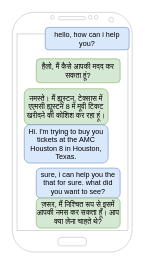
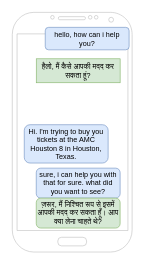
- <mxCell id="3" value="&lt;div&gt;हैलो, मैं कैसे आपकी मदद कर सकता हूं?&lt;/div&gt;" style="rounded=1;whiteSpace=wrap;html=1;fillColor=#d5e8d4;strokeColor=#82b366;" vertex="1" parent="1"><mxGeometry x="60" y="97.5" width="140" height="40" as="geometry" /></mxCell>
+ <mxCell id="3" value="&lt;div&gt;हैलो, मैं कैसे आपकी मदद कर सकता हूं?&lt;/div&gt;" style="whiteSpace=wrap;html=1;fillColor=#d5e8d4;strokeColor=#82b366;rounded=0;" vertex="1" parent="1"><mxGeometry x="60" y="97.5" width="140" height="40" as="geometry" /></mxCell>
- <mxCell id="7" value="&lt;div&gt;नमस्ते। मैं ह्यूस्टन, टेक्सास में एएमसी ह्यूस्टन 8 में मूवी टिकट खरीदने की कोशिश कर रहा हूं।&lt;/div&gt;" style="rounded=1;whiteSpace=wrap;html=1;fillColor=#d5e8d4;strokeColor=#82b366;" vertex="1" parent="1"><mxGeometry x="40" y="147.5" width="140" height="60" as="geometry" /></mxCell>
- <mxCell id="10" value="sure, i can help you the that for sure. what did you want to see?" style="rounded=1;whiteSpace=wrap;html=1;fillColor=#dae8fc;strokeColor=#6c8ebf;" vertex="1" parent="1"><mxGeometry x="60" y="280" width="140" height="50" as="geometry" /></mxCell>
+ <mxCell id="10" value="sure, i can help you with that for sure. what did you want to see?" style="rounded=1;whiteSpace=wrap;html=1;fillColor=#dae8fc;strokeColor=#6c8ebf;" vertex="1" parent="1"><mxGeometry x="60" y="280" width="140" height="50" as="geometry" /></mxCell>
- <mxCell id="11" value="&lt;div&gt;ज़रूर, मैं निश्चित रूप से इसमें आपकी नमस कर सकता हूँ। आप क्या लेना चाहते थे?&lt;/div&gt;" style="rounded=1;whiteSpace=wrap;html=1;fillColor=#d5e8d4;strokeColor=#82b366;" vertex="1" parent="1"><mxGeometry x="60" y="330" width="140" height="50" as="geometry" /></mxCell>
+ <mxCell id="11" value="&lt;div&gt;ज़रूर, मैं निश्चित रूप से इसमें आपकी मदद कर सकता हूँ। आप क्या लेना चाहते थे?&lt;/div&gt;" style="rounded=1;whiteSpace=wrap;html=1;fillColor=#d5e8d4;strokeColor=#82b366;" vertex="1" parent="1"><mxGeometry x="60" y="330" width="140" height="50" as="geometry" /></mxCell>
